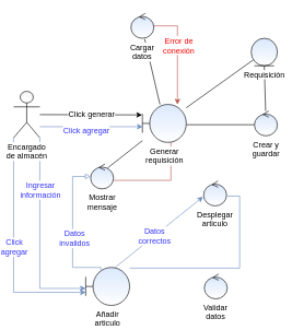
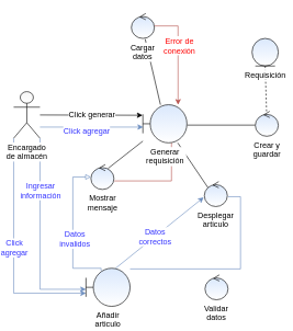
- <mxCell id="2" style="edgeStyle=none;rounded=0;orthogonalLoop=1;jettySize=auto;html=1;startArrow=none;startFill=0;endArrow=none;endFill=0;fontSize=12;fontColor=#FF0000;" edge="1" parent="1" source="7" target="23"><mxGeometry relative="1" as="geometry" /></mxCell>
+ <mxCell id="2" style="edgeStyle=none;rounded=0;orthogonalLoop=1;jettySize=auto;html=1;entryX=0.171;entryY=0.263;entryDx=0;entryDy=0;entryPerimeter=0;startArrow=none;startFill=0;endArrow=none;endFill=0;fontSize=12;fontColor=#FF0000;" edge="1" parent="1" source="7" target="17"><mxGeometry relative="1" as="geometry" /></mxCell>
- <mxCell id="21" style="edgeStyle=none;rounded=0;orthogonalLoop=1;jettySize=auto;html=1;entryX=0.5;entryY=1;entryDx=0;entryDy=0;startArrow=none;startFill=0;endArrow=none;endFill=0;fontSize=12;fontColor=#FF0000;" edge="1" parent="1" source="22" target="23"><mxGeometry relative="1" as="geometry" /></mxCell>
+ <mxCell id="21" style="edgeStyle=none;rounded=0;orthogonalLoop=1;jettySize=auto;html=1;entryX=0.5;entryY=1;entryDx=0;entryDy=0;startArrow=none;startFill=0;endArrow=none;endFill=0;fontSize=12;fontColor=#FF0000;dashed=1;" edge="1" parent="1" source="22" target="23"><mxGeometry relative="1" as="geometry" /></mxCell>
